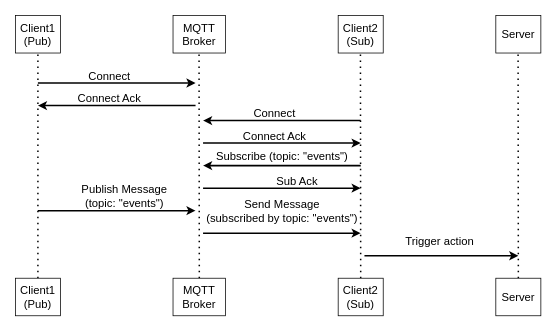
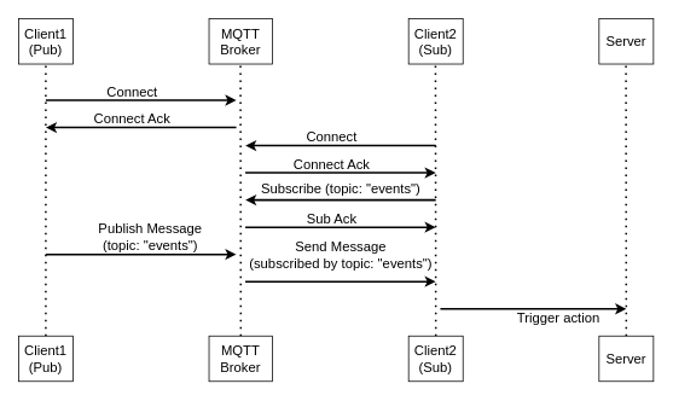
- <mxCell id="21" value="Sub Ack" style="text;html=1;align=center;verticalAlign=middle;resizable=0;points=[];autosize=1;strokeColor=none;fontSize=15;" vertex="1" parent="1"><mxGeometry x="360" y="230" width="70" height="20" as="geometry" /></mxCell>
+ <mxCell id="21" value="Sub Ack" style="text;html=1;align=center;verticalAlign=middle;resizable=0;points=[];autosize=1;strokeColor=none;fontSize=15;" vertex="1" parent="1"><mxGeometry x="330" y="230" width="70" height="20" as="geometry" /></mxCell>
- <mxCell id="27" value="Trigger action" style="text;html=1;align=center;verticalAlign=middle;resizable=0;points=[];autosize=1;strokeColor=none;fontSize=15;" vertex="1" parent="1"><mxGeometry x="530" y="310" width="110" height="20" as="geometry" /></mxCell>
+ <mxCell id="27" value="Trigger action" style="text;html=1;align=center;verticalAlign=middle;resizable=0;points=[];autosize=1;strokeColor=none;fontSize=15;" vertex="1" parent="1"><mxGeometry x="560" y="340" width="110" height="20" as="geometry" /></mxCell>
